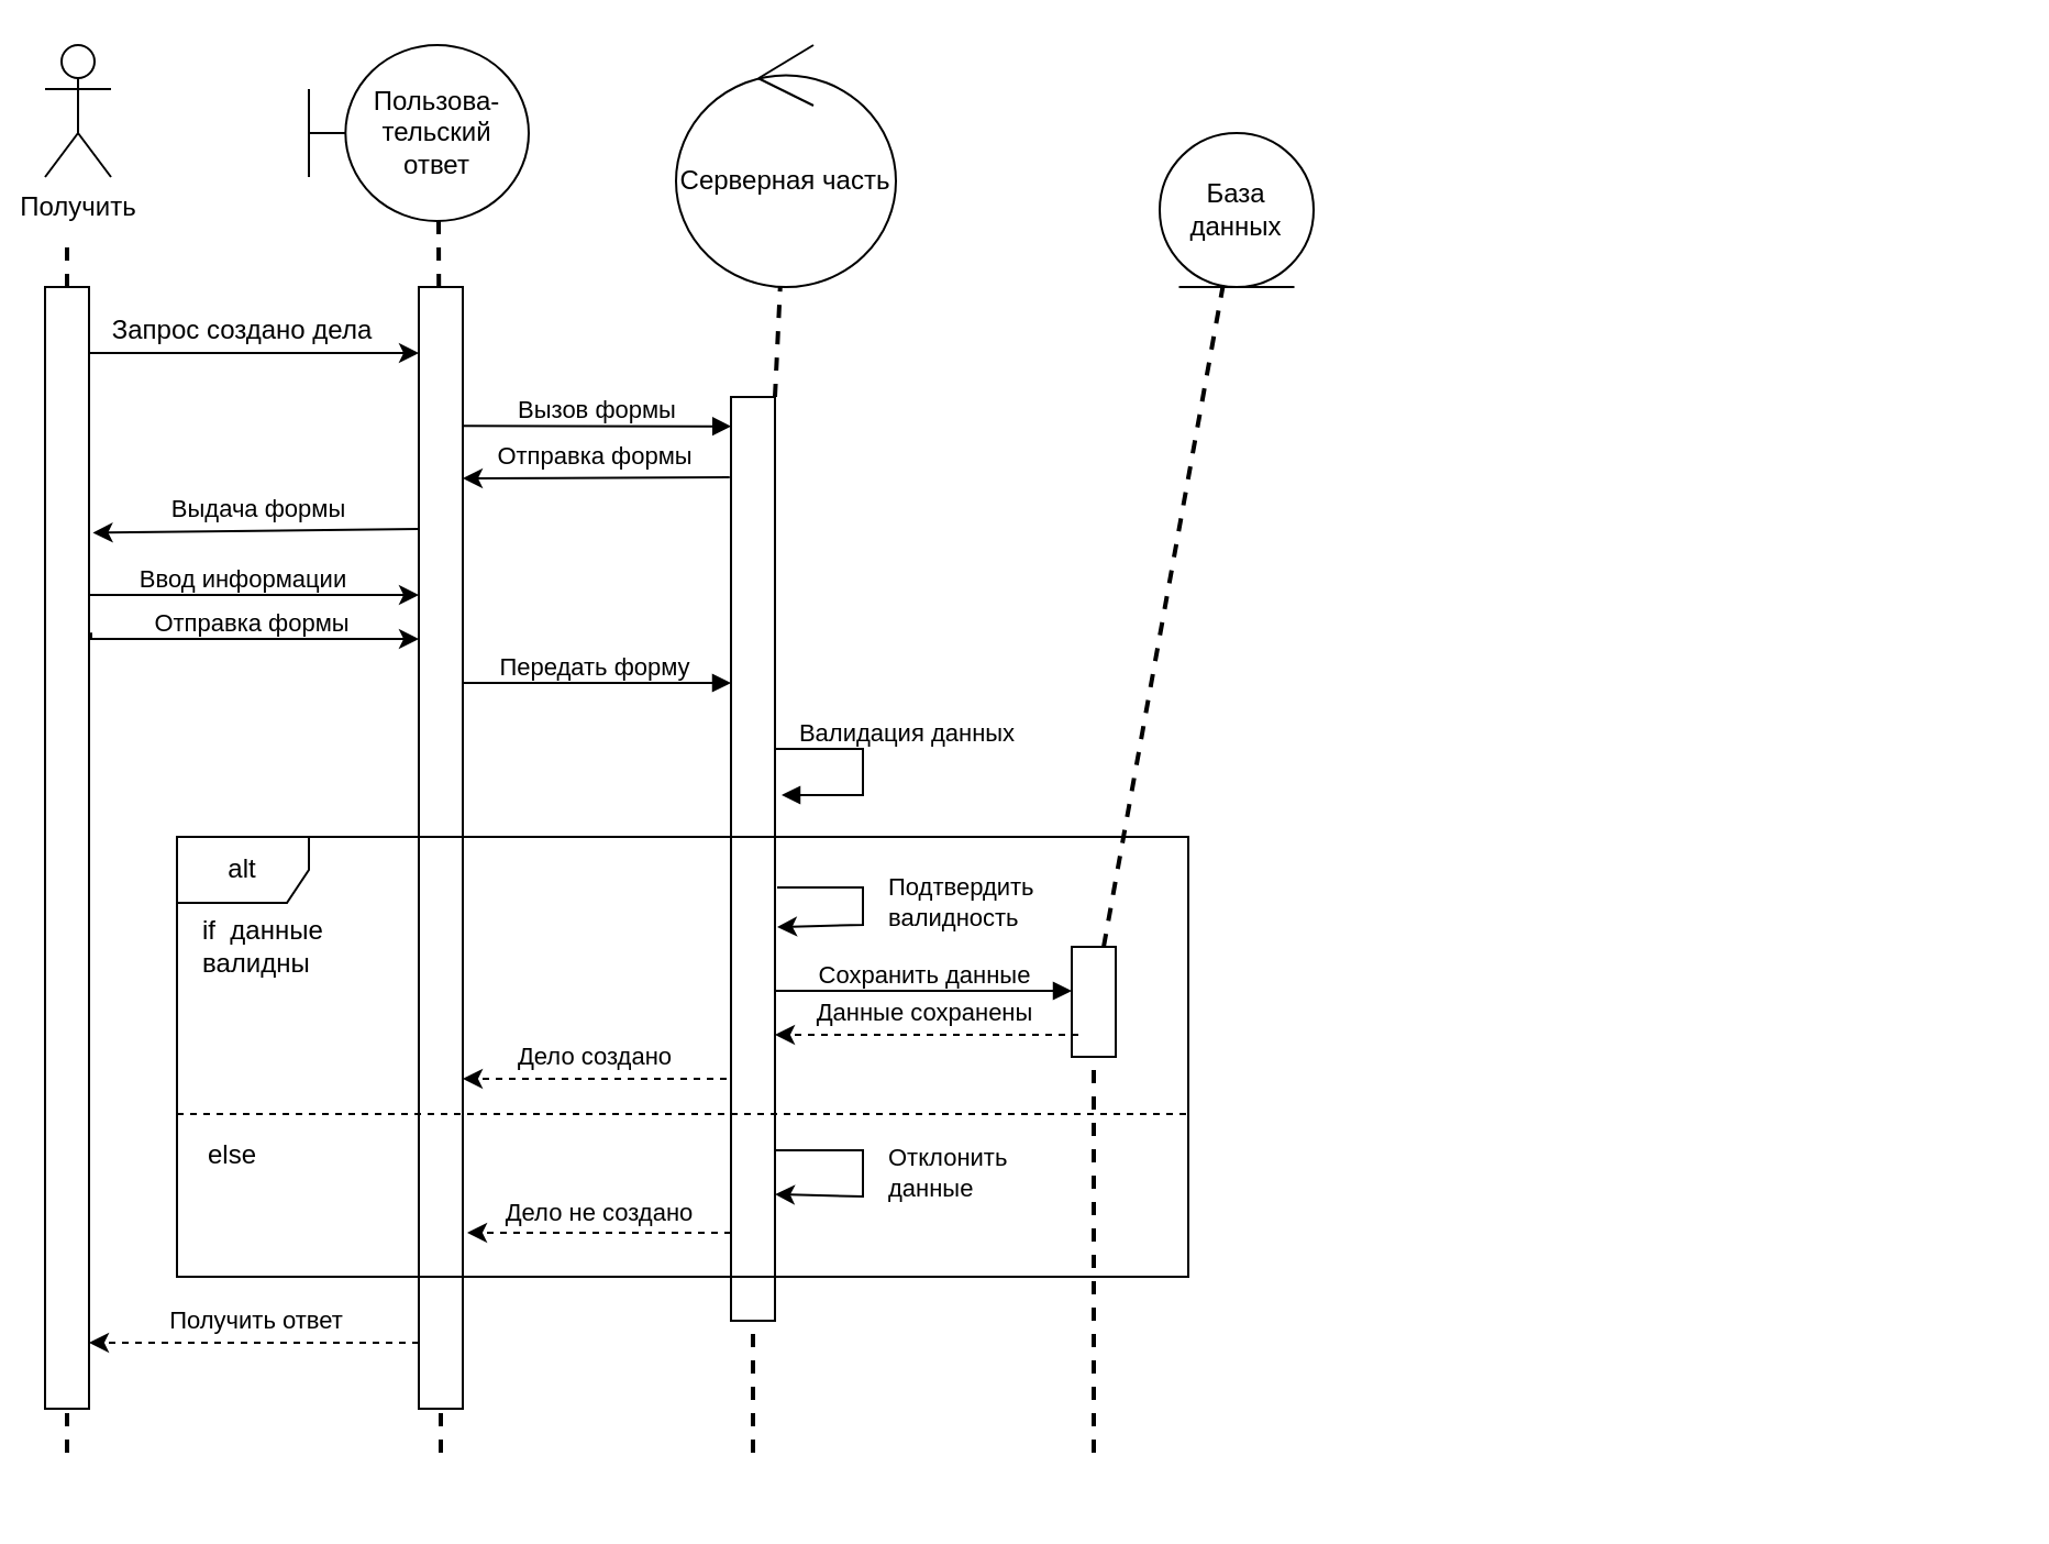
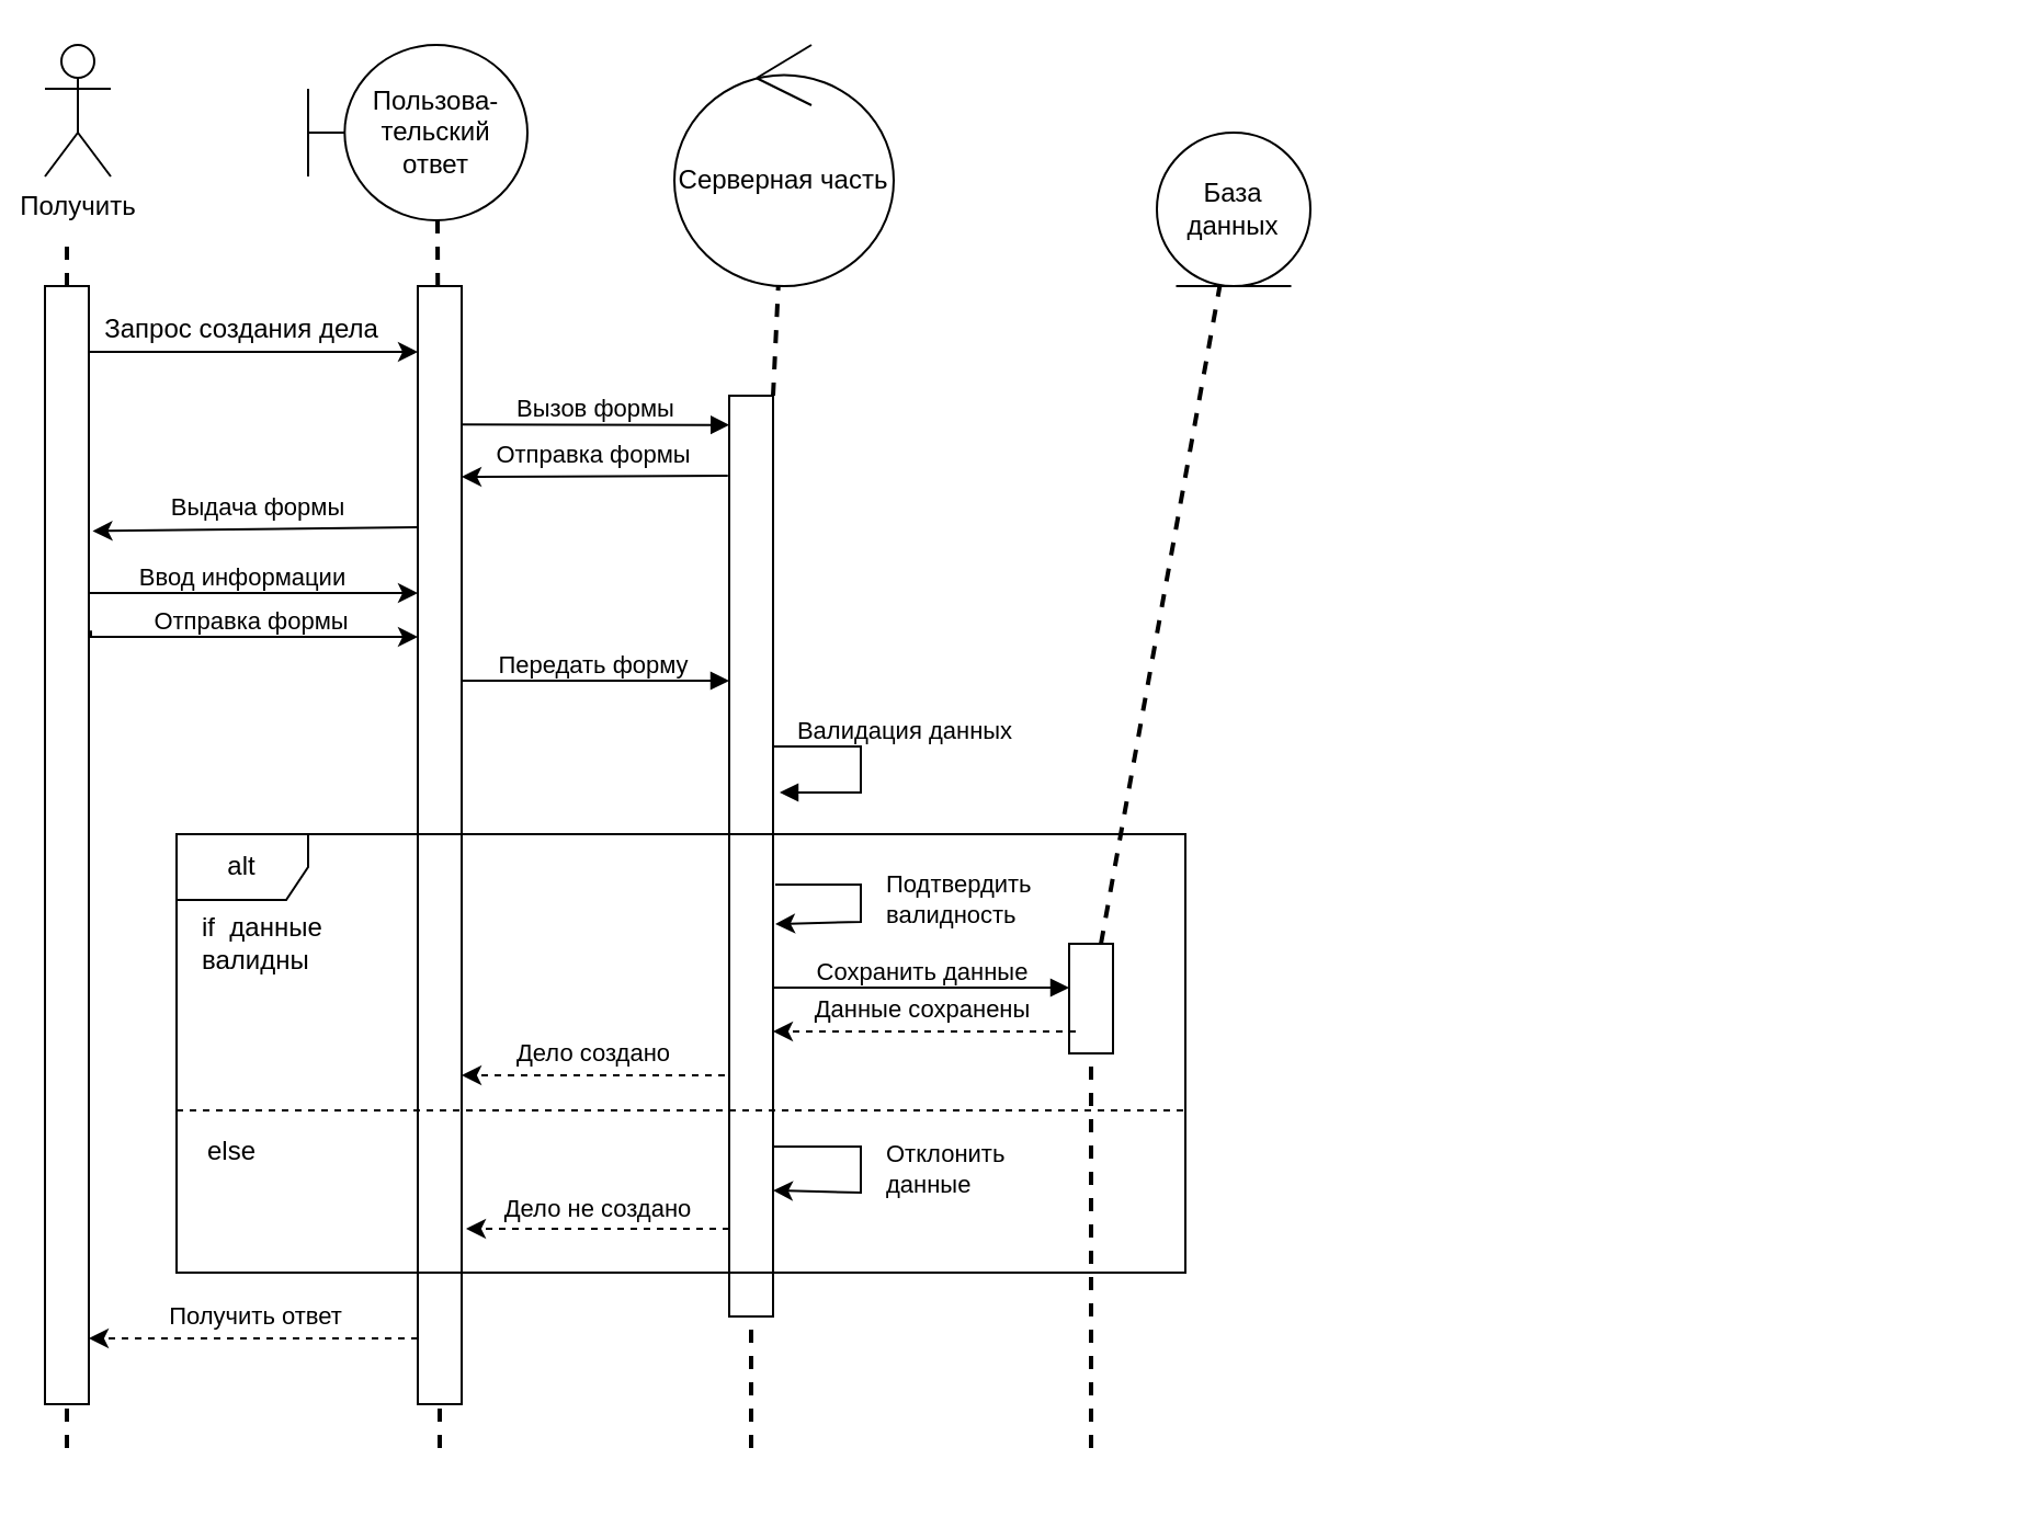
- <mxCell id="3" value="Запрос создано дела" style="text;html=1;strokeColor=none;fillColor=none;align=center;verticalAlign=middle;whiteSpace=wrap;rounded=0;" parent="1" vertex="1"><mxGeometry x="20" y="130" width="180" height="40" as="geometry" /></mxCell>
+ <mxCell id="3" value="Запрос создания дела" style="text;html=1;strokeColor=none;fillColor=none;align=center;verticalAlign=middle;whiteSpace=wrap;rounded=0;" parent="1" vertex="1"><mxGeometry x="20" y="130" width="180" height="40" as="geometry" /></mxCell>
